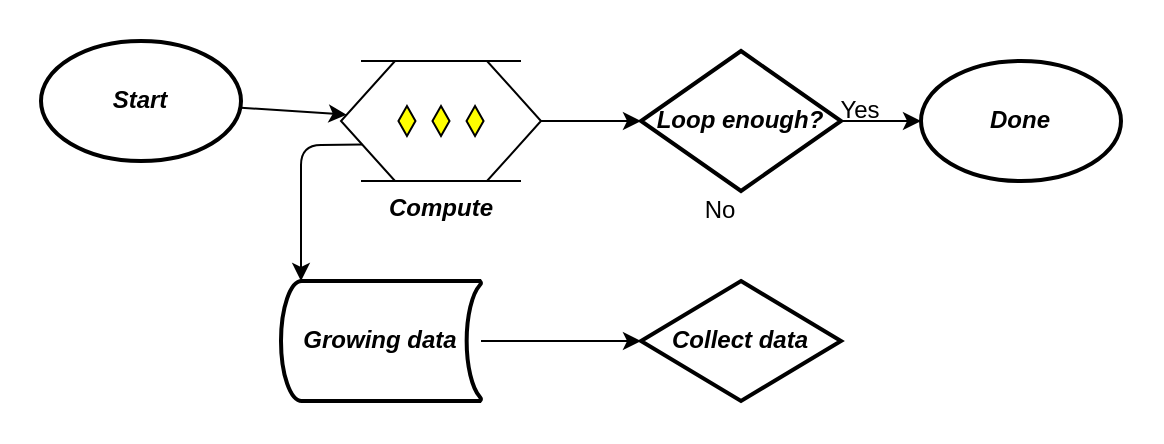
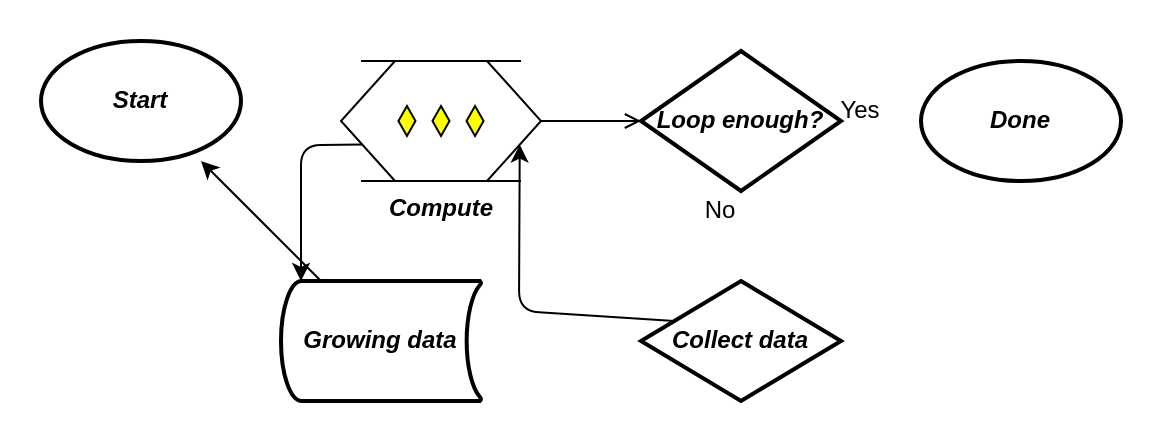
- <mxCell id="6" value="" style="edgeStyle=none;html=1;fontSize=12;fontStyle=3" parent="1" source="7" target="12" edge="1"><mxGeometry relative="1" as="geometry" /></mxCell>
- <mxCell id="11" value="" style="edgeStyle=none;html=1;fontSize=12;fontStyle=3" parent="1" source="12" target="3" edge="1"><mxGeometry relative="1" as="geometry" /></mxCell>
+ <mxCell id="11" value="" style="edgeStyle=none;html=1;fontSize=12;fontStyle=3;endArrow=open;" parent="1" source="12" target="3" edge="1"><mxGeometry relative="1" as="geometry" /></mxCell>
- <mxCell id="2" value="" style="edgeStyle=none;html=1;fontSize=12;fontStyle=3" parent="1" source="3" target="10" edge="1"><mxGeometry relative="1" as="geometry" /></mxCell>
+ <mxCell id="8" style="edgeStyle=none;html=1;exitX=0;exitY=0.25;exitDx=0;exitDy=0;entryX=1;entryY=0.75;entryDx=0;entryDy=0;" parent="1" source="9" target="12" edge="1"><mxGeometry relative="1" as="geometry"><Array as="points"><mxPoint x="259" y="155" /></Array></mxGeometry></mxCell>
- <mxCell id="4" value="" style="edgeStyle=none;html=1;fontSize=12;fontStyle=3" parent="1" source="5" target="9" edge="1"><mxGeometry relative="1" as="geometry" /></mxCell>
+ <mxCell id="4" value="" style="edgeStyle=none;html=1;fontSize=12;fontStyle=3;" parent="1" source="5" target="7" edge="1"><mxGeometry relative="1" as="geometry" /></mxCell>
